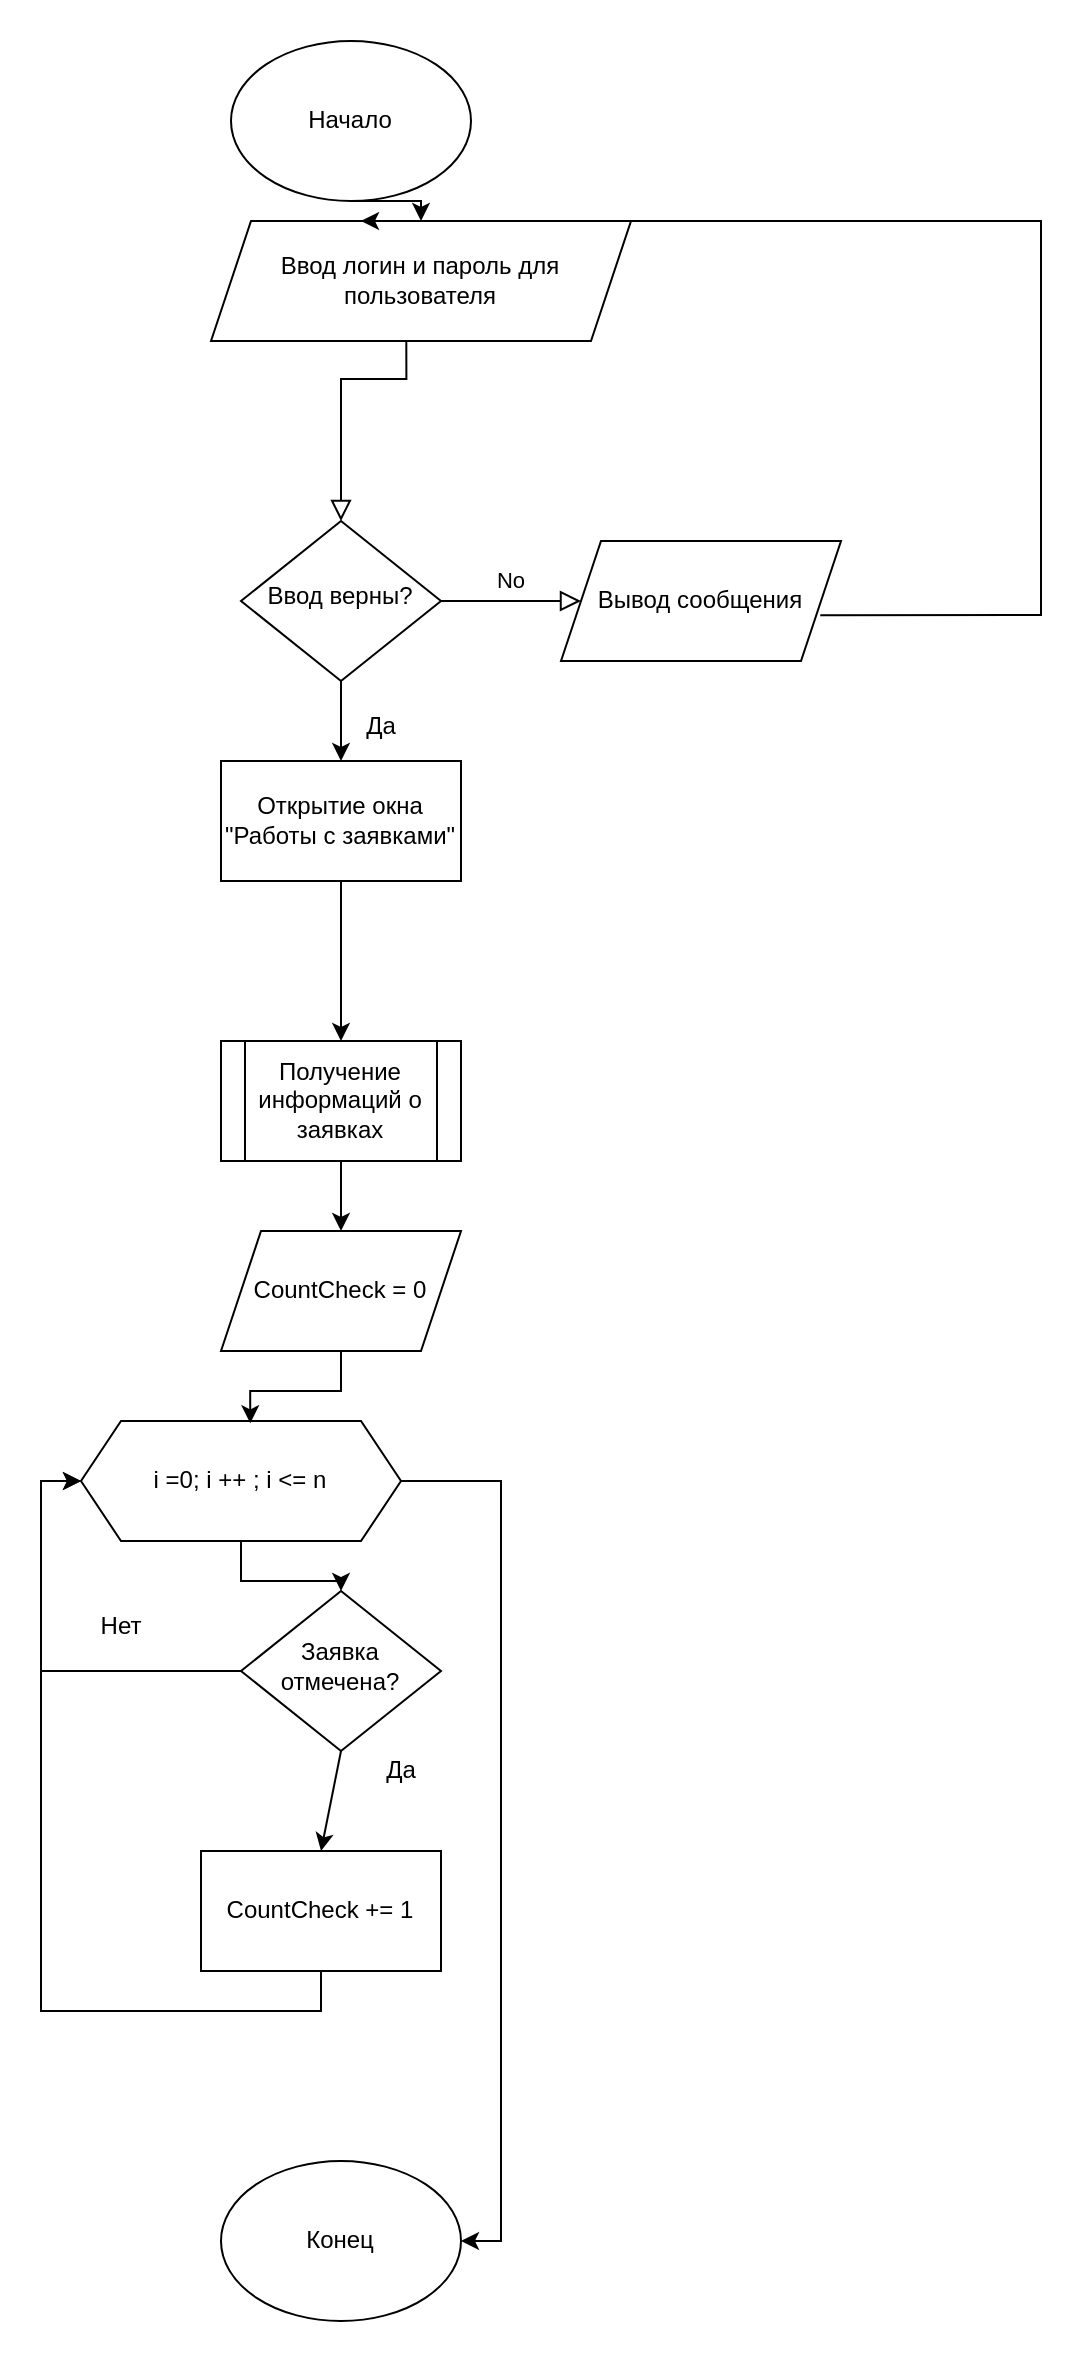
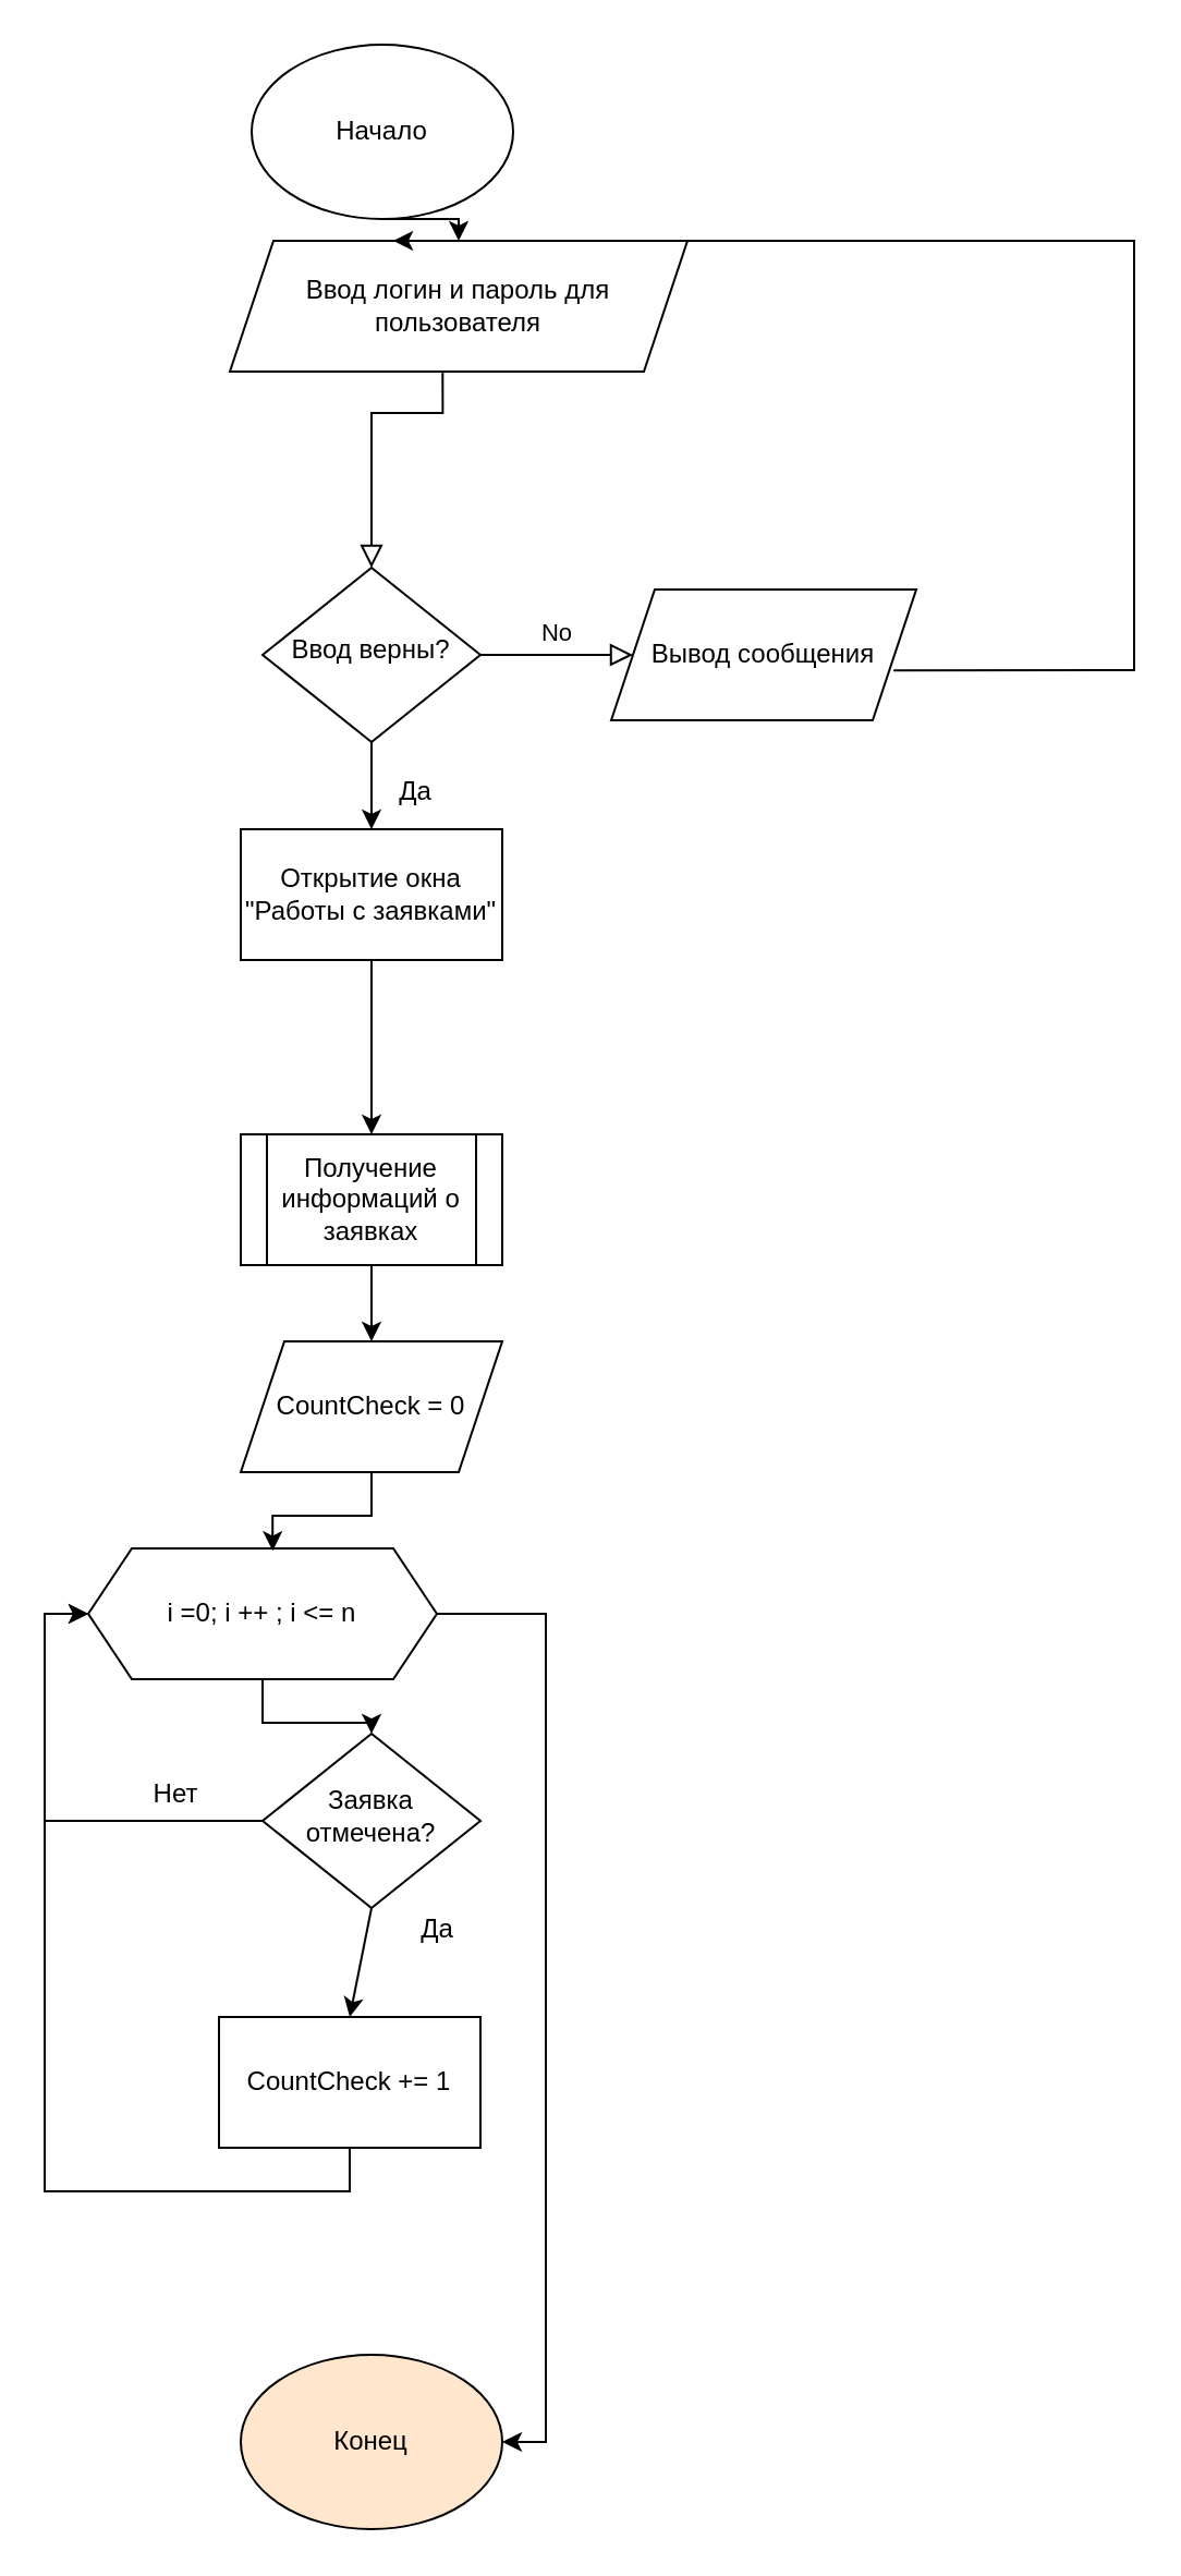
- <mxCell id="25" value="Нет" style="text;html=1;align=center;verticalAlign=middle;resizable=0;points=[];autosize=1;strokeColor=none;fillColor=none;" parent="1" vertex="1"><mxGeometry x="40" y="798" width="40" height="30" as="geometry" /></mxCell>
+ <mxCell id="25" value="Нет" style="text;html=1;align=center;verticalAlign=middle;resizable=0;points=[];autosize=1;strokeColor=none;fillColor=none;" parent="1" vertex="1"><mxGeometry x="60" y="808" width="40" height="30" as="geometry" /></mxCell>
- <mxCell id="26" value="Конец" style="ellipse;whiteSpace=wrap;html=1;" parent="1" vertex="1"><mxGeometry x="110" y="1080" width="120" height="80" as="geometry" /></mxCell>
+ <mxCell id="26" value="Конец" style="ellipse;whiteSpace=wrap;html=1;fillColor=#ffe6cc;" parent="1" vertex="1"><mxGeometry x="110" y="1080" width="120" height="80" as="geometry" /></mxCell>
